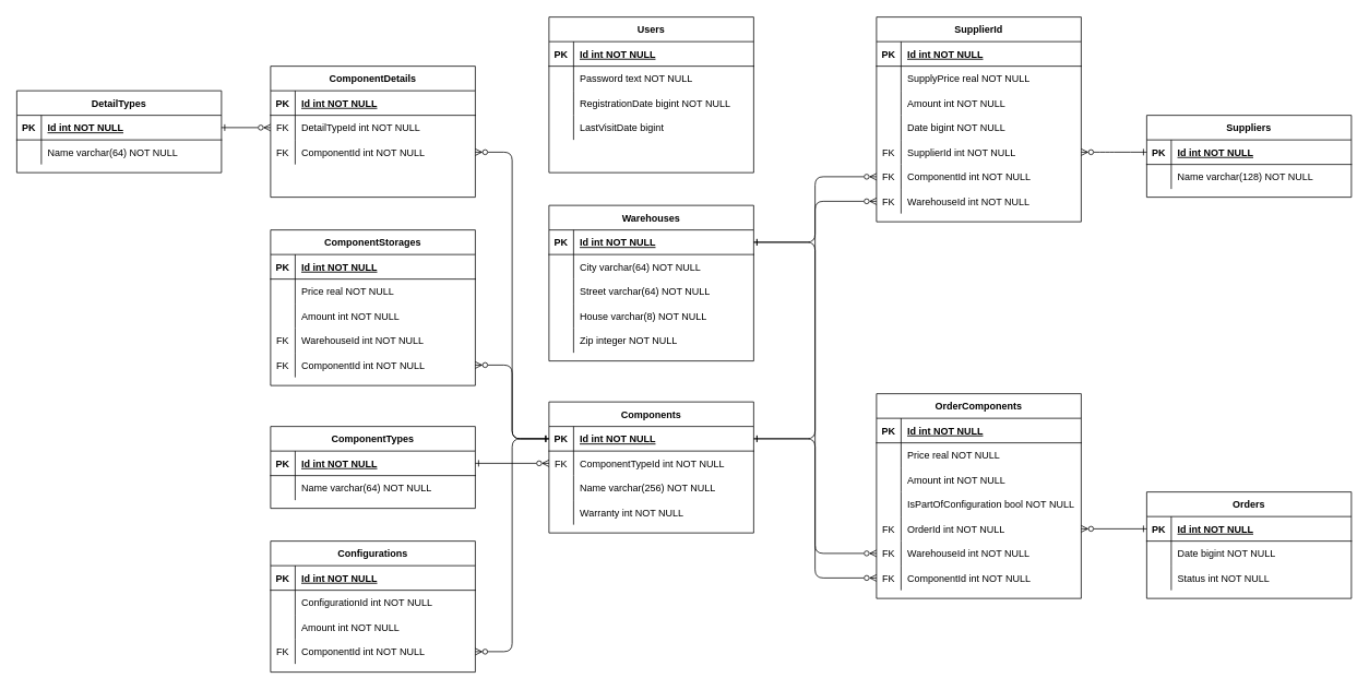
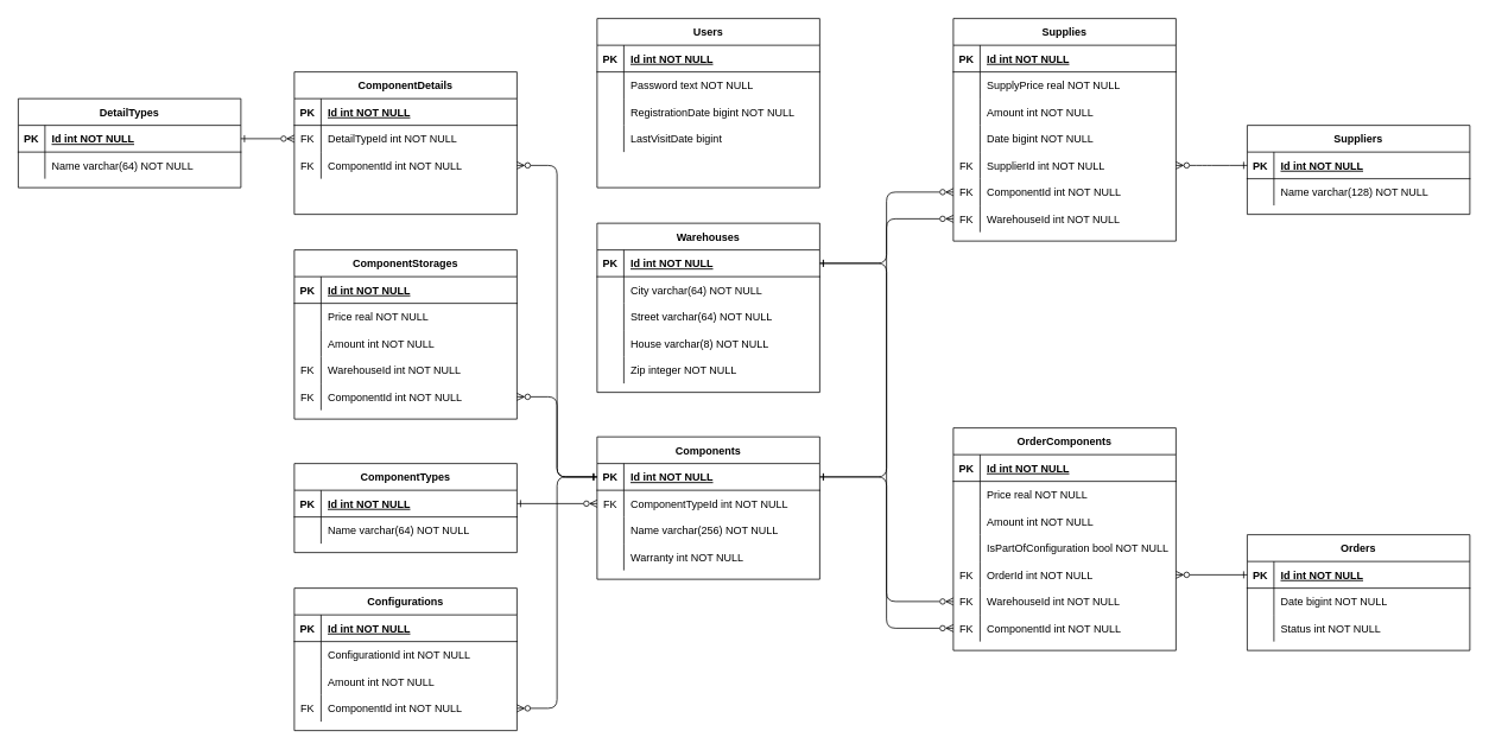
- <mxCell id="40" value="SupplierId" style="shape=table;startSize=30;container=1;collapsible=1;childLayout=tableLayout;fixedRows=1;rowLines=0;fontStyle=1;align=center;resizeLast=1;" parent="1" vertex="1"><mxGeometry x="1070" y="20" width="250" height="250" as="geometry" /></mxCell>
+ <mxCell id="40" value="Supplies" style="shape=table;startSize=30;container=1;collapsible=1;childLayout=tableLayout;fixedRows=1;rowLines=0;fontStyle=1;align=center;resizeLast=1;" parent="1" vertex="1"><mxGeometry x="1070" y="20" width="250" height="250" as="geometry" /></mxCell>
